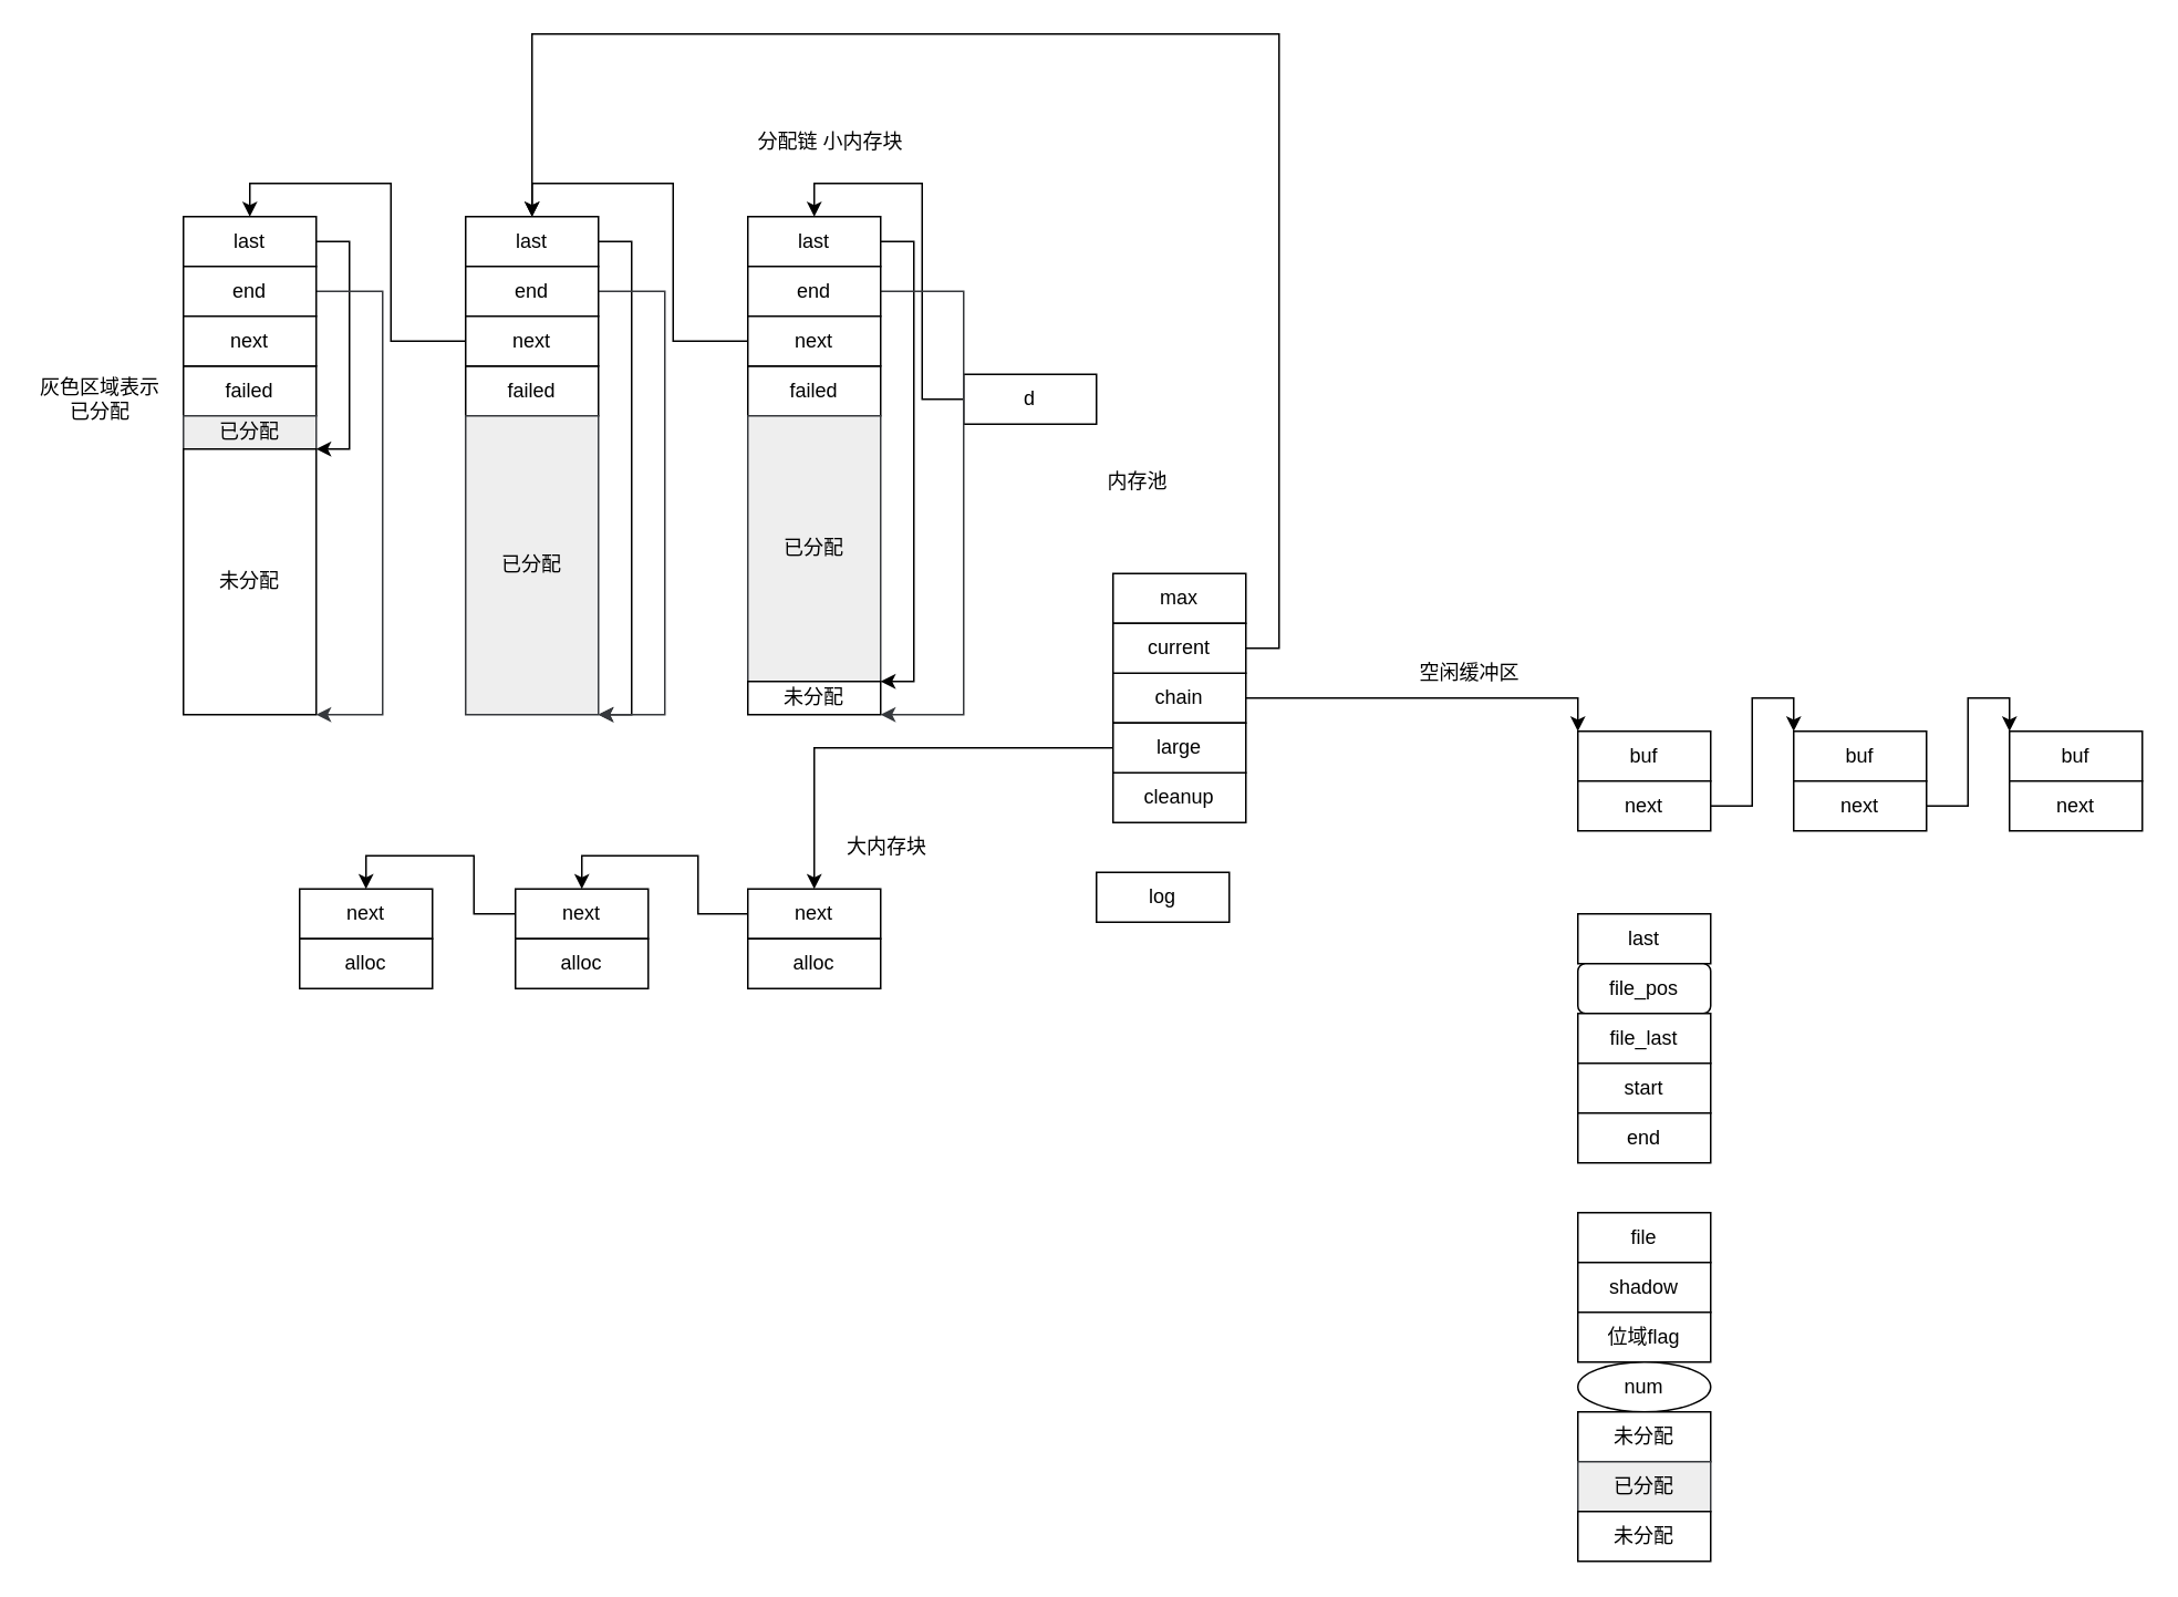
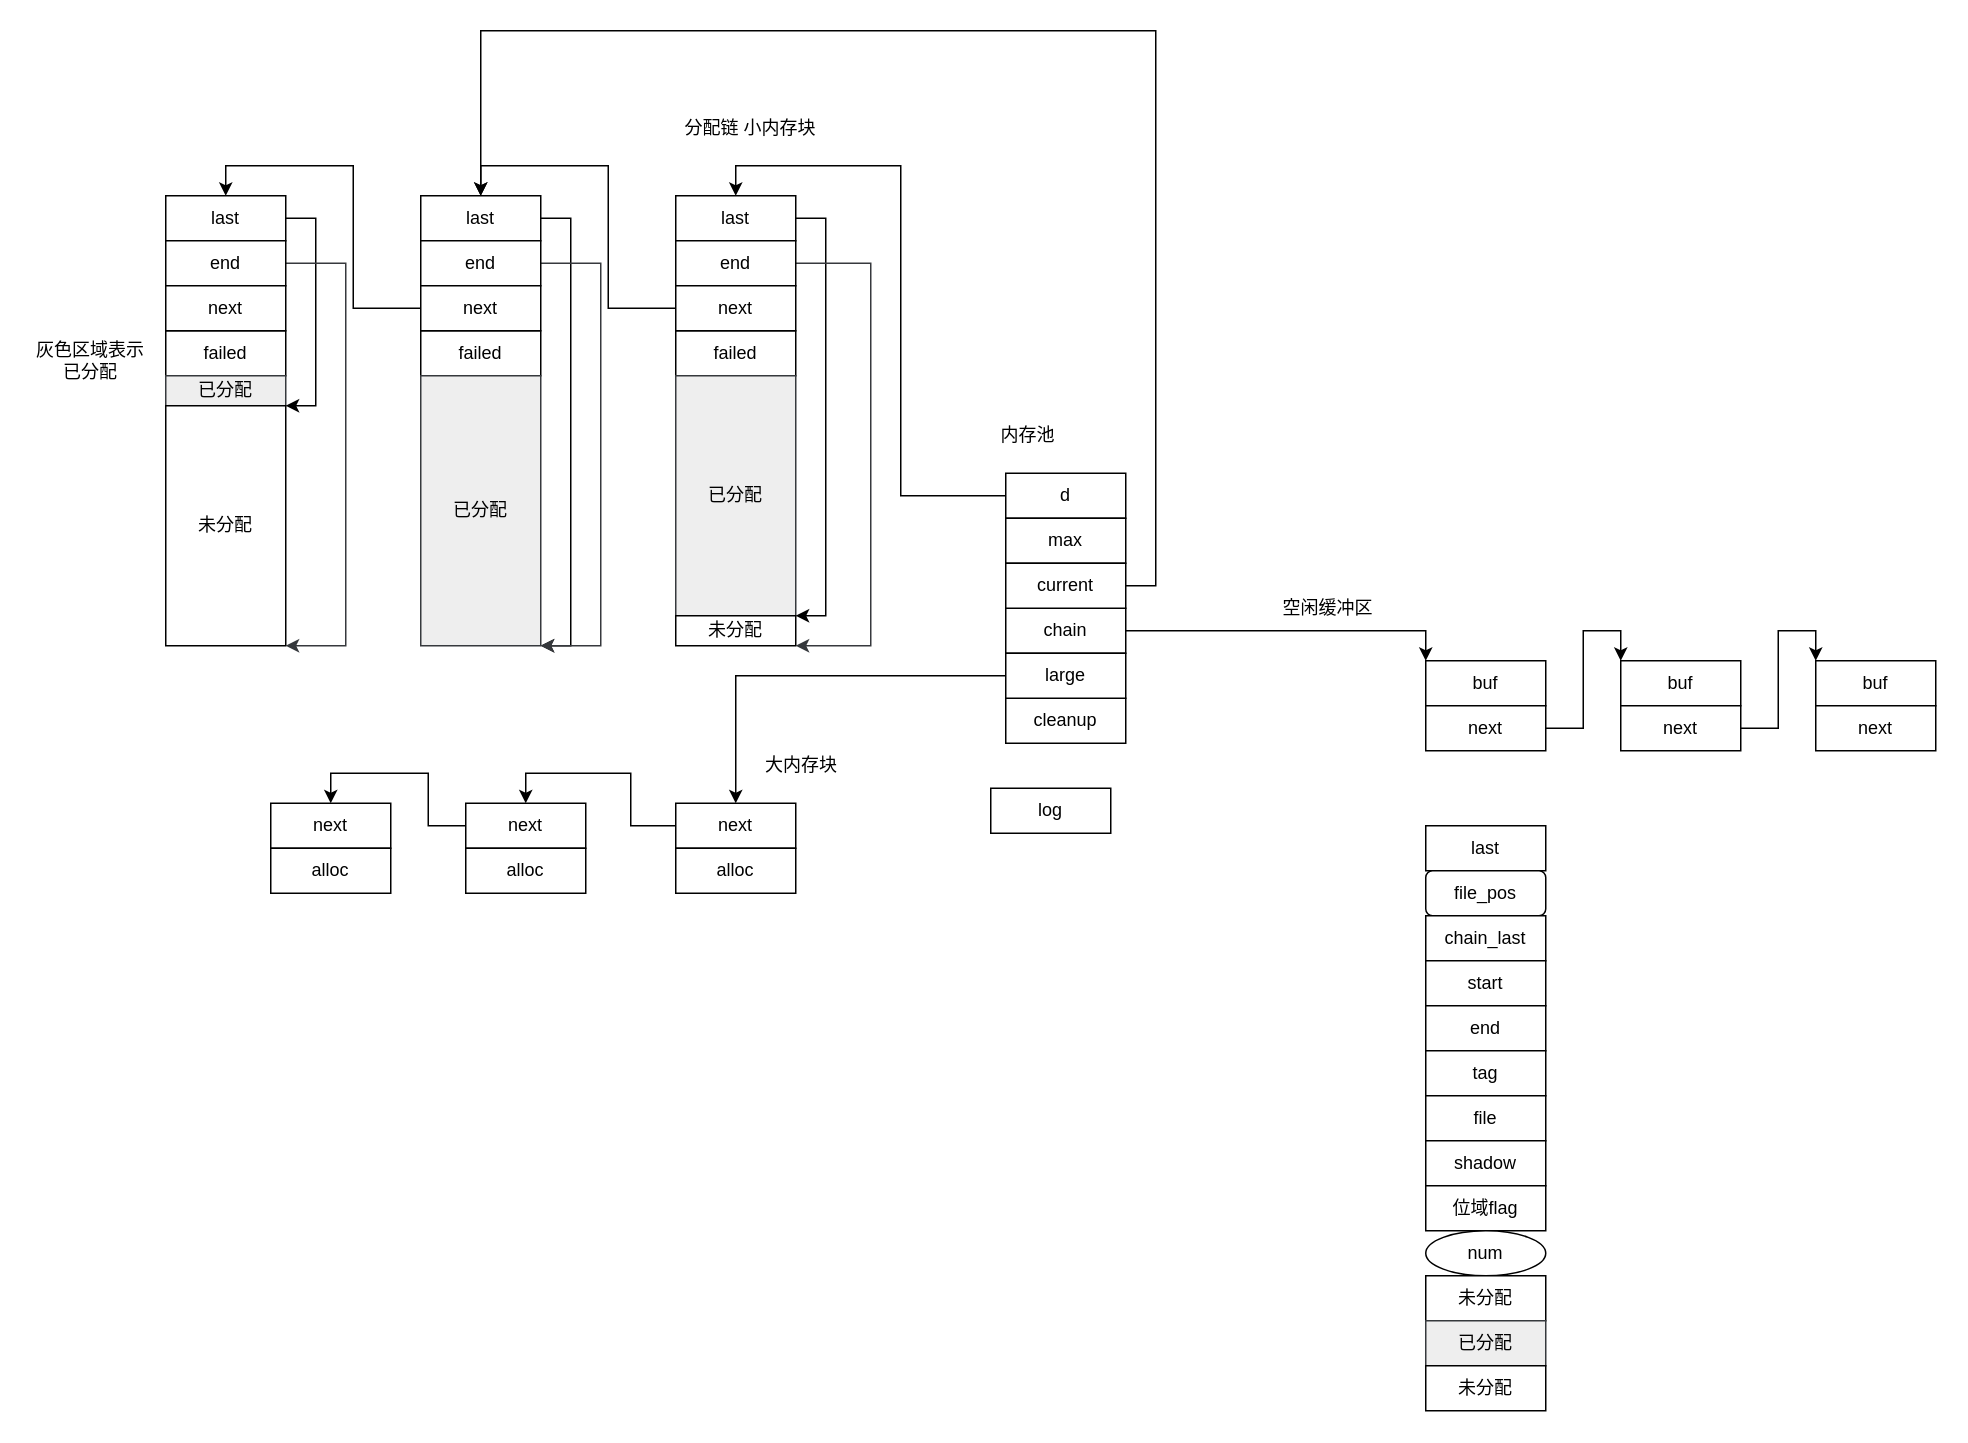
- <mxCell id="3" value="d" style="rounded=0;whiteSpace=wrap;html=1;" parent="1" vertex="1"><mxGeometry x="580" y="225" width="80" height="30" as="geometry" /></mxCell>
+ <mxCell id="3" value="d" style="rounded=0;whiteSpace=wrap;html=1;" parent="1" vertex="1"><mxGeometry x="670" y="315" width="80" height="30" as="geometry" /></mxCell>
- <mxCell id="62" value="file_last" style="rounded=0;whiteSpace=wrap;html=1;" parent="1" vertex="1"><mxGeometry x="950" y="610" width="80" height="30" as="geometry" /></mxCell>
+ <mxCell id="62" value="chain_last" style="rounded=0;whiteSpace=wrap;html=1;" parent="1" vertex="1"><mxGeometry x="950" y="610" width="80" height="30" as="geometry" /></mxCell>
+ <mxCell id="65" value="tag" style="rounded=0;whiteSpace=wrap;html=1;" parent="1" vertex="1"><mxGeometry x="950" y="700" width="80" height="30" as="geometry" /></mxCell>
